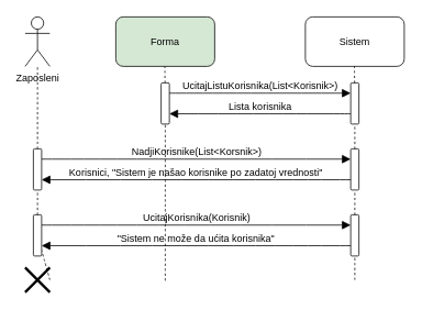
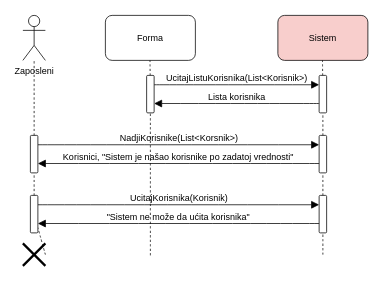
- <mxCell id="4" value="Forma" style="rounded=1;whiteSpace=wrap;html=1;fillColor=#d5e8d4;" parent="1" vertex="1"><mxGeometry x="140" y="20" width="120" height="60" as="geometry" /></mxCell>
+ <mxCell id="4" value="Forma" style="rounded=1;whiteSpace=wrap;html=1;" parent="1" vertex="1"><mxGeometry x="140" y="20" width="120" height="60" as="geometry" /></mxCell>
- <mxCell id="5" value="Sistem" style="rounded=1;whiteSpace=wrap;html=1;" parent="1" vertex="1"><mxGeometry x="370" y="20" width="120" height="60" as="geometry" /></mxCell>
+ <mxCell id="5" value="Sistem" style="rounded=1;whiteSpace=wrap;html=1;fillColor=#f8cecc;" parent="1" vertex="1"><mxGeometry x="370" y="20" width="120" height="60" as="geometry" /></mxCell>
